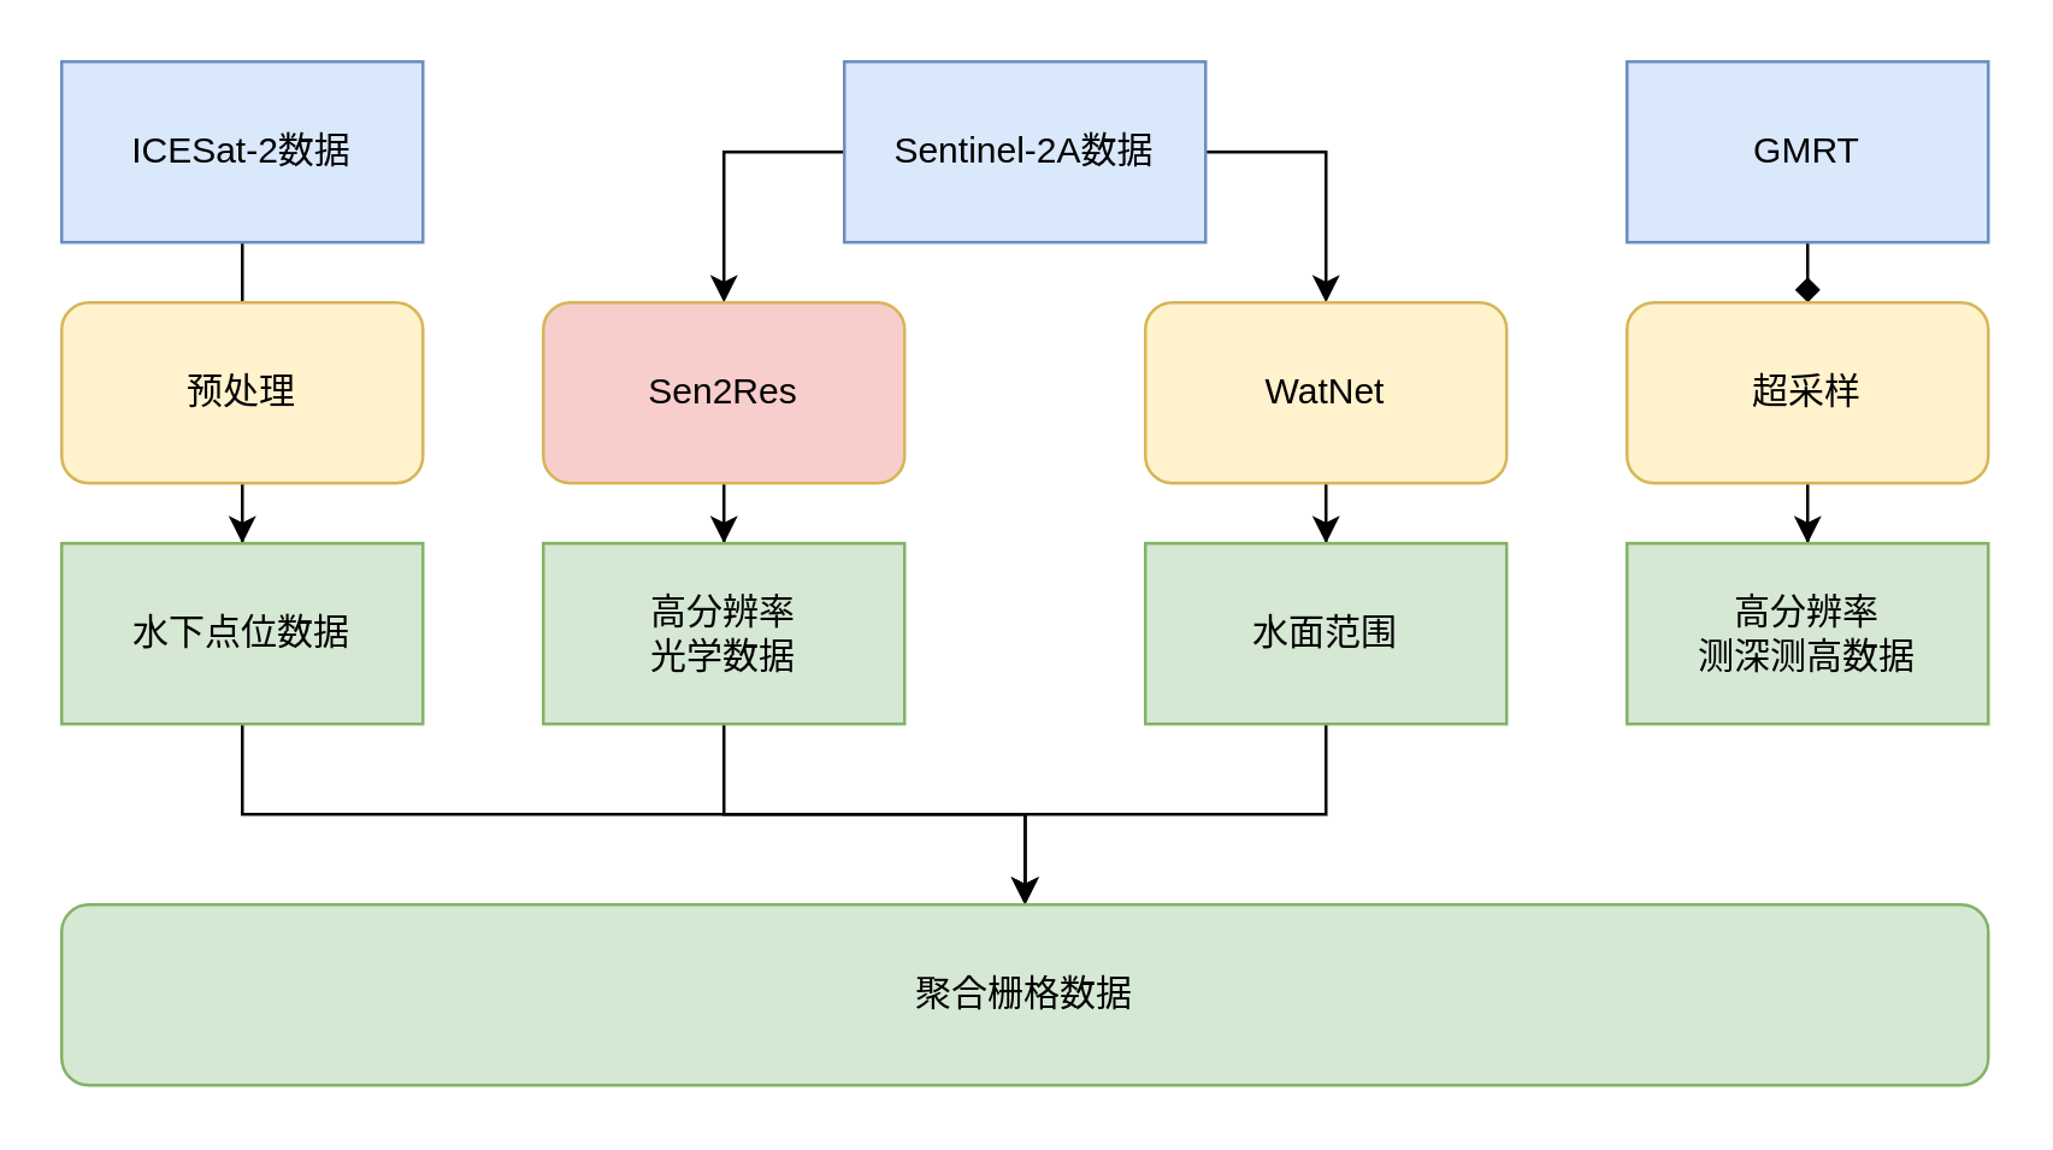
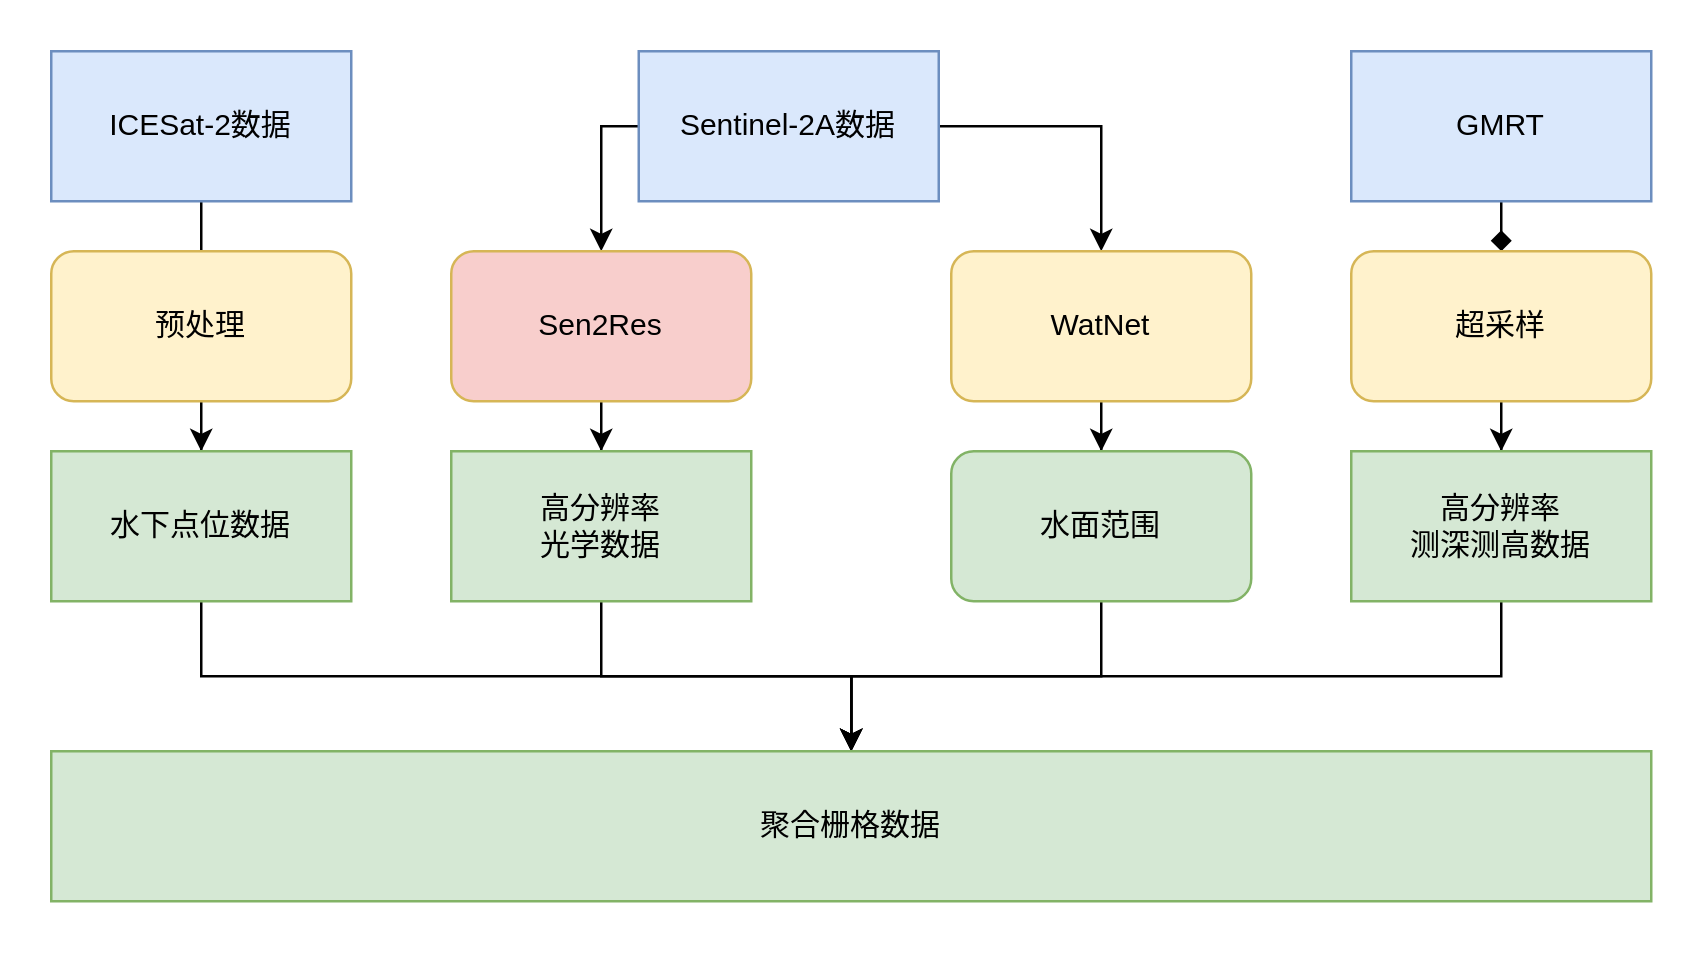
- <mxCell id="4" value="Sentinel-2A数据" style="rounded=0;whiteSpace=wrap;html=1;fillColor=#dae8fc;strokeColor=#6c8ebf;" parent="1" vertex="1"><mxGeometry x="280" y="20" width="120" height="60" as="geometry" /></mxCell>
+ <mxCell id="4" value="Sentinel-2A数据" style="rounded=0;whiteSpace=wrap;html=1;fillColor=#dae8fc;strokeColor=#6c8ebf;" parent="1" vertex="1"><mxGeometry x="255" y="20" width="120" height="60" as="geometry" /></mxCell>
- <mxCell id="10" value="水面范围" style="rounded=0;whiteSpace=wrap;html=1;fillColor=#d5e8d4;strokeColor=#82b366;" parent="1" vertex="1"><mxGeometry x="380" y="180" width="120" height="60" as="geometry" /></mxCell>
+ <mxCell id="10" value="水面范围" style="whiteSpace=wrap;html=1;fillColor=#d5e8d4;strokeColor=#82b366;rounded=1;" parent="1" vertex="1"><mxGeometry x="380" y="180" width="120" height="60" as="geometry" /></mxCell>
+ <mxCell id="17" value="" style="edgeStyle=orthogonalEdgeStyle;rounded=0;orthogonalLoop=1;jettySize=auto;html=1;" parent="1" source="18" target="25" edge="1"><mxGeometry relative="1" as="geometry" /></mxCell>
- <mxCell id="25" value="聚合栅格数据" style="whiteSpace=wrap;html=1;fillColor=#d5e8d4;strokeColor=#82b366;rounded=1;" parent="1" vertex="1"><mxGeometry x="20" y="300" width="640" height="60" as="geometry" /></mxCell>
+ <mxCell id="25" value="聚合栅格数据" style="rounded=0;whiteSpace=wrap;html=1;fillColor=#d5e8d4;strokeColor=#82b366;" parent="1" vertex="1"><mxGeometry x="20" y="300" width="640" height="60" as="geometry" /></mxCell>
